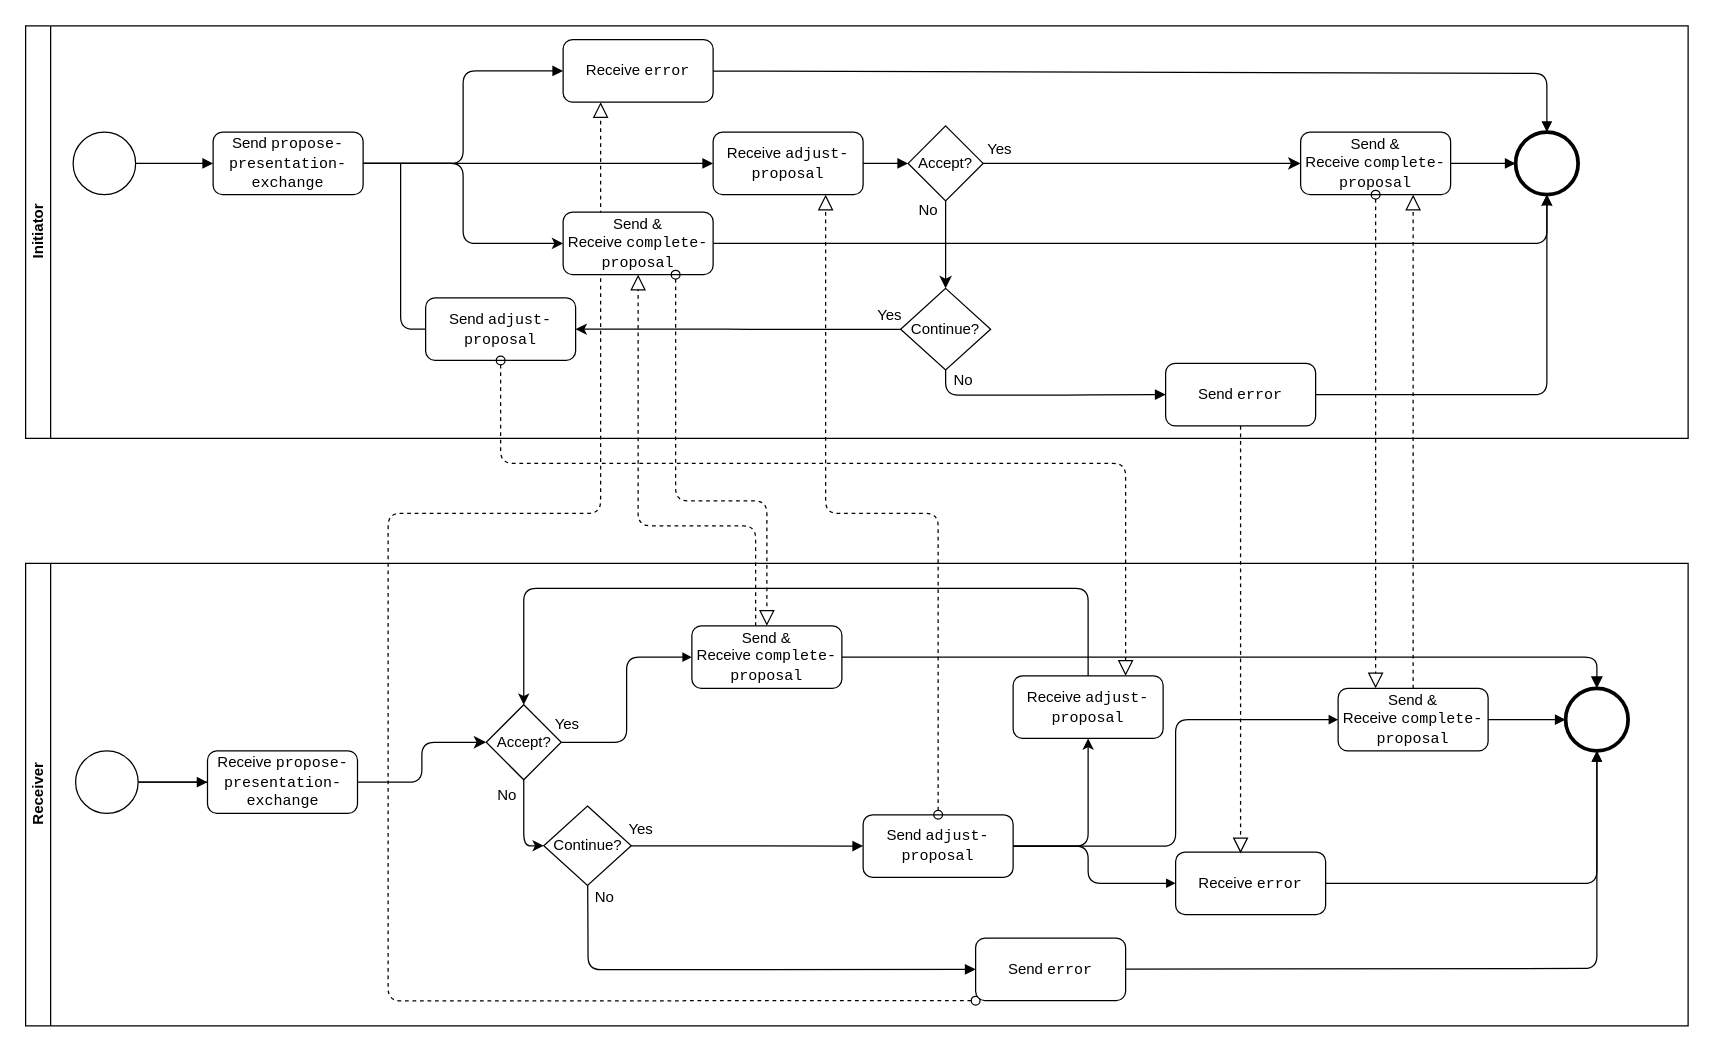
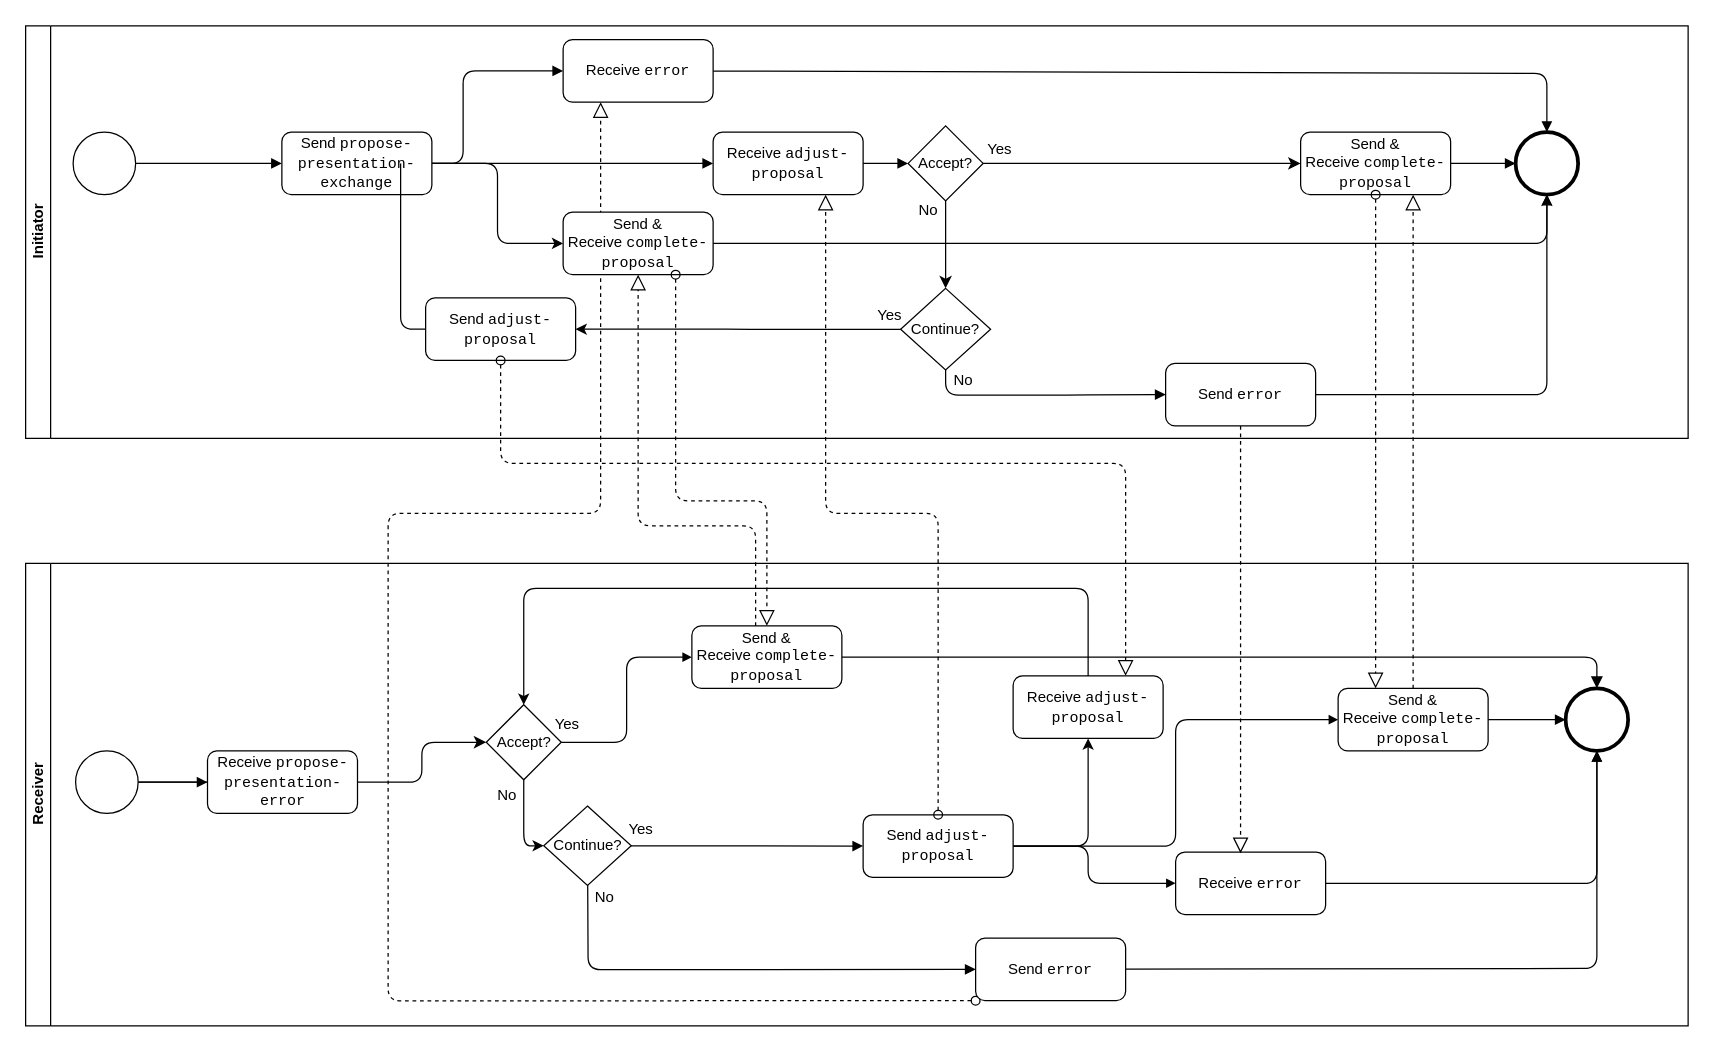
- <mxCell id="9" value="Send&amp;nbsp;&lt;font face=&quot;Courier New&quot;&gt;propose-presentation-exchange&lt;/font&gt;" style="shape=ext;rounded=1;html=1;whiteSpace=wrap;" vertex="1" parent="3"><mxGeometry x="150" y="85" width="120" height="50" as="geometry" /></mxCell>
+ <mxCell id="9" value="Send&amp;nbsp;&lt;font face=&quot;Courier New&quot;&gt;propose-presentation-exchange&lt;/font&gt;" style="shape=ext;rounded=1;html=1;whiteSpace=wrap;" vertex="1" parent="3"><mxGeometry x="205" y="85" width="120" height="50" as="geometry" /></mxCell>
- <mxCell id="41" value="Receive&amp;nbsp;&lt;span style=&quot;font-family: &amp;#34;courier new&amp;#34;&quot;&gt;propose-presentation-exchange&lt;/span&gt;" style="shape=ext;rounded=1;html=1;whiteSpace=wrap;" vertex="1" parent="32"><mxGeometry x="145.5" y="150" width="120" height="50" as="geometry" /></mxCell>
+ <mxCell id="41" value="Receive&amp;nbsp;&lt;span style=&quot;font-family: &amp;#34;courier new&amp;#34;&quot;&gt;propose-presentation-error&lt;/span&gt;" style="shape=ext;rounded=1;html=1;whiteSpace=wrap;" vertex="1" parent="32"><mxGeometry x="145.5" y="150" width="120" height="50" as="geometry" /></mxCell>
